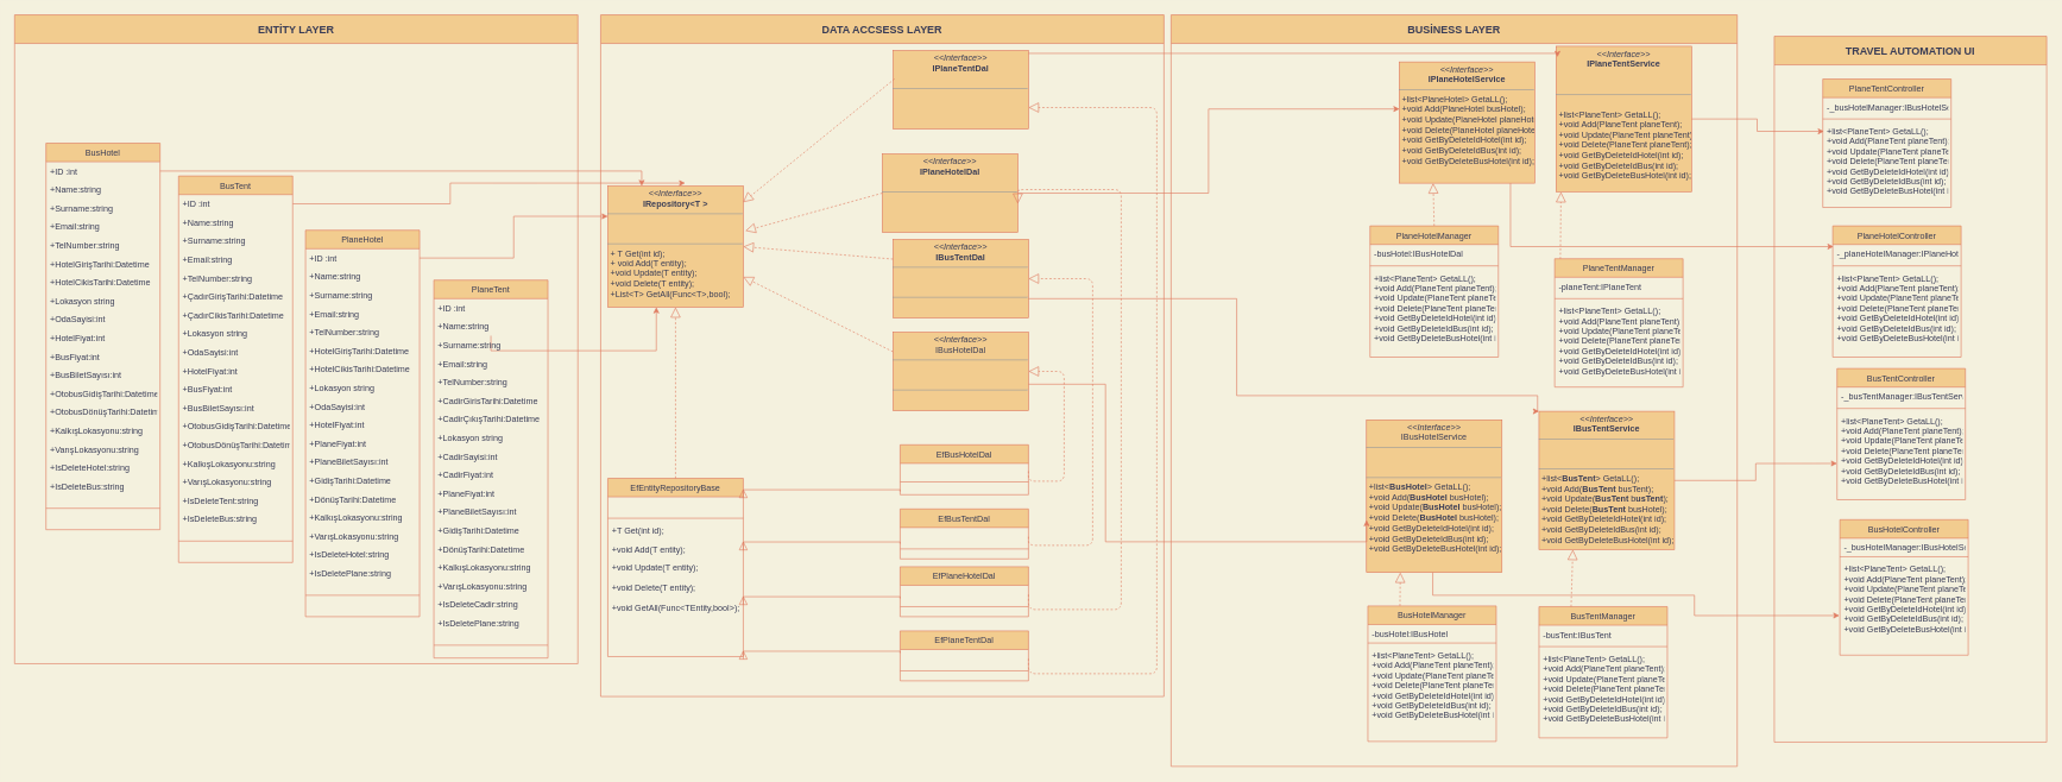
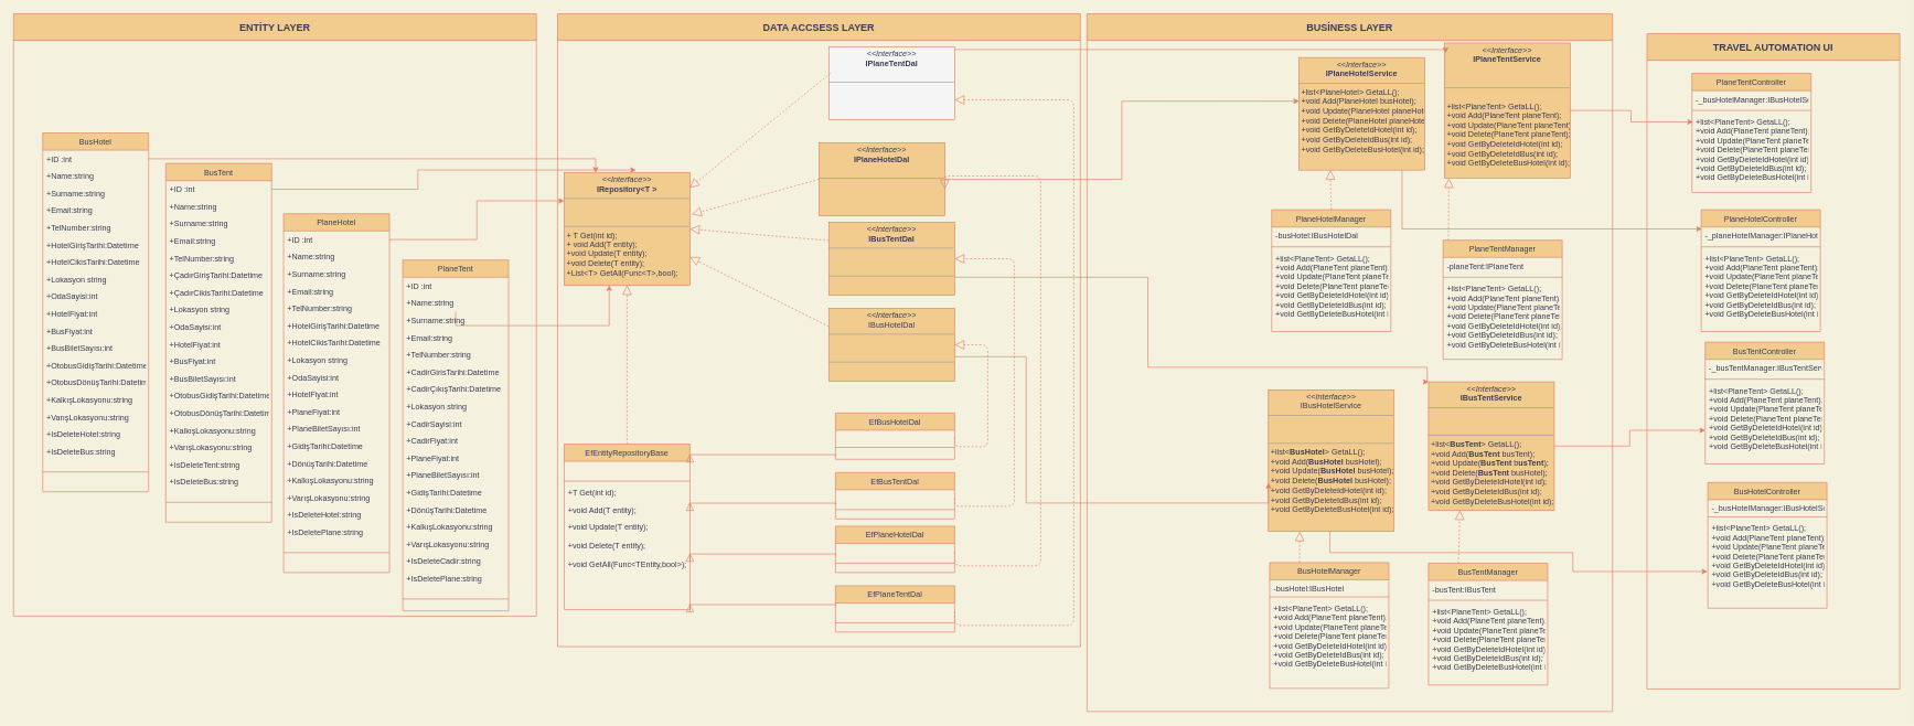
- <mxCell id="13" value="&lt;p style=&quot;margin:0px;margin-top:4px;text-align:center;&quot;&gt;&lt;i&gt;&amp;lt;&amp;lt;Interface&amp;gt;&amp;gt;&lt;/i&gt;&lt;br&gt;&lt;/p&gt;&lt;div style=&quot;text-align: center;&quot;&gt;&lt;span style=&quot;background-color: initial;&quot;&gt;&lt;b&gt;IPlaneTentDal&lt;/b&gt;&lt;/span&gt;&lt;/div&gt;&lt;p style=&quot;margin:0px;margin-left:4px;&quot;&gt;&lt;br&gt;&lt;/p&gt;&lt;hr size=&quot;1&quot;&gt;&lt;p style=&quot;margin:0px;margin-left:4px;&quot;&gt;&lt;br&gt;&lt;/p&gt;" style="verticalAlign=top;align=left;overflow=fill;fontSize=12;fontFamily=Helvetica;html=1;rounded=0;sketch=0;fontColor=#393C56;strokeColor=#E07A5F;fillColor=#F2CC8F;" parent="2" vertex="1"><mxGeometry x="410" y="50" width="190" height="110" as="geometry" /></mxCell>
+ <mxCell id="13" value="&lt;p style=&quot;margin:0px;margin-top:4px;text-align:center;&quot;&gt;&lt;i&gt;&amp;lt;&amp;lt;Interface&amp;gt;&amp;gt;&lt;/i&gt;&lt;br&gt;&lt;/p&gt;&lt;div style=&quot;text-align: center;&quot;&gt;&lt;span style=&quot;background-color: initial;&quot;&gt;&lt;b&gt;IPlaneTentDal&lt;/b&gt;&lt;/span&gt;&lt;/div&gt;&lt;p style=&quot;margin:0px;margin-left:4px;&quot;&gt;&lt;br&gt;&lt;/p&gt;&lt;hr size=&quot;1&quot;&gt;&lt;p style=&quot;margin:0px;margin-left:4px;&quot;&gt;&lt;br&gt;&lt;/p&gt;" style="verticalAlign=top;align=left;overflow=fill;fontSize=12;fontFamily=Helvetica;html=1;rounded=0;sketch=0;fontColor=#393C56;strokeColor=#E07A5F;fillColor=#f5f5f5;" parent="2" vertex="1"><mxGeometry x="410" y="50" width="190" height="110" as="geometry" /></mxCell>
